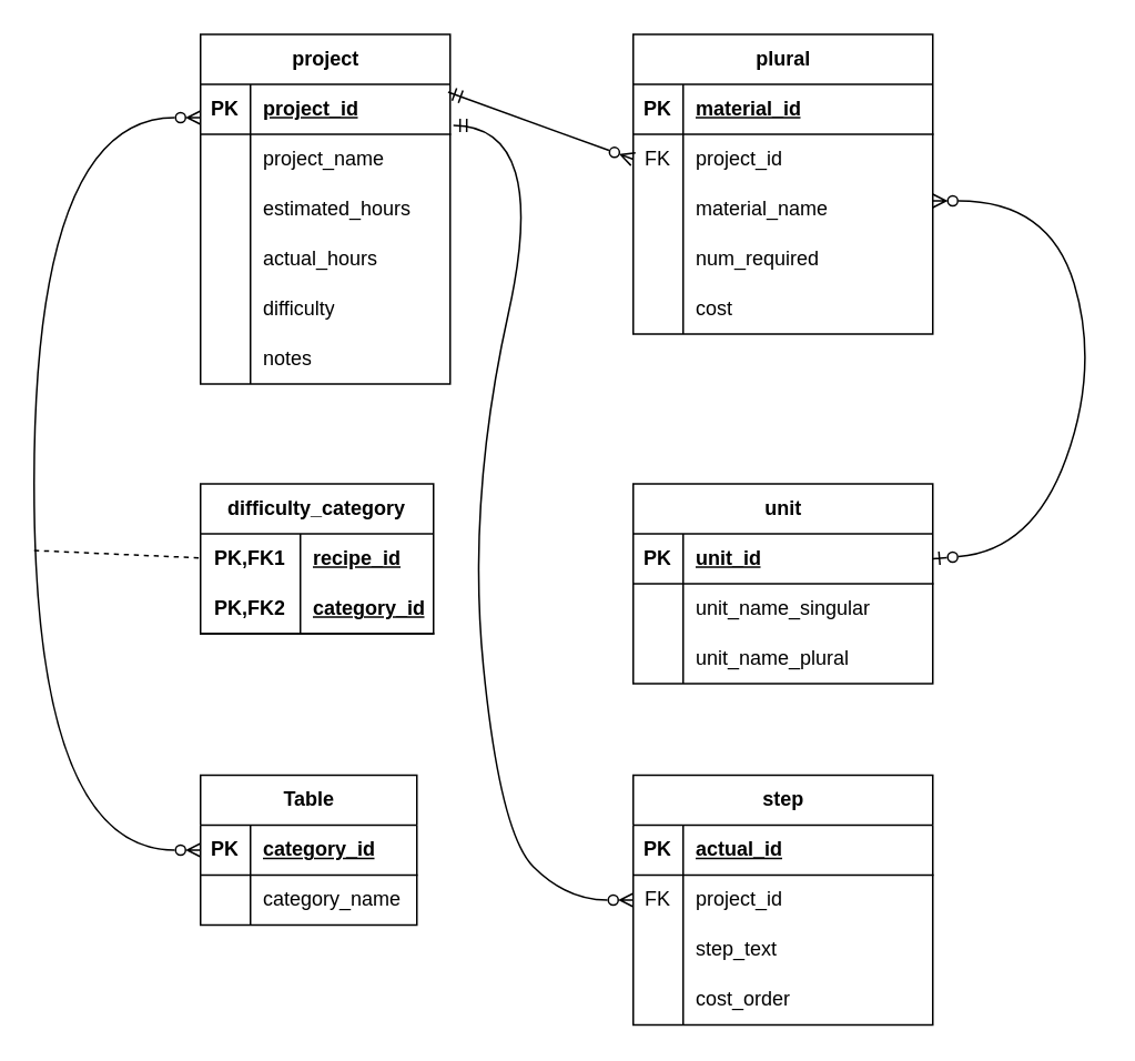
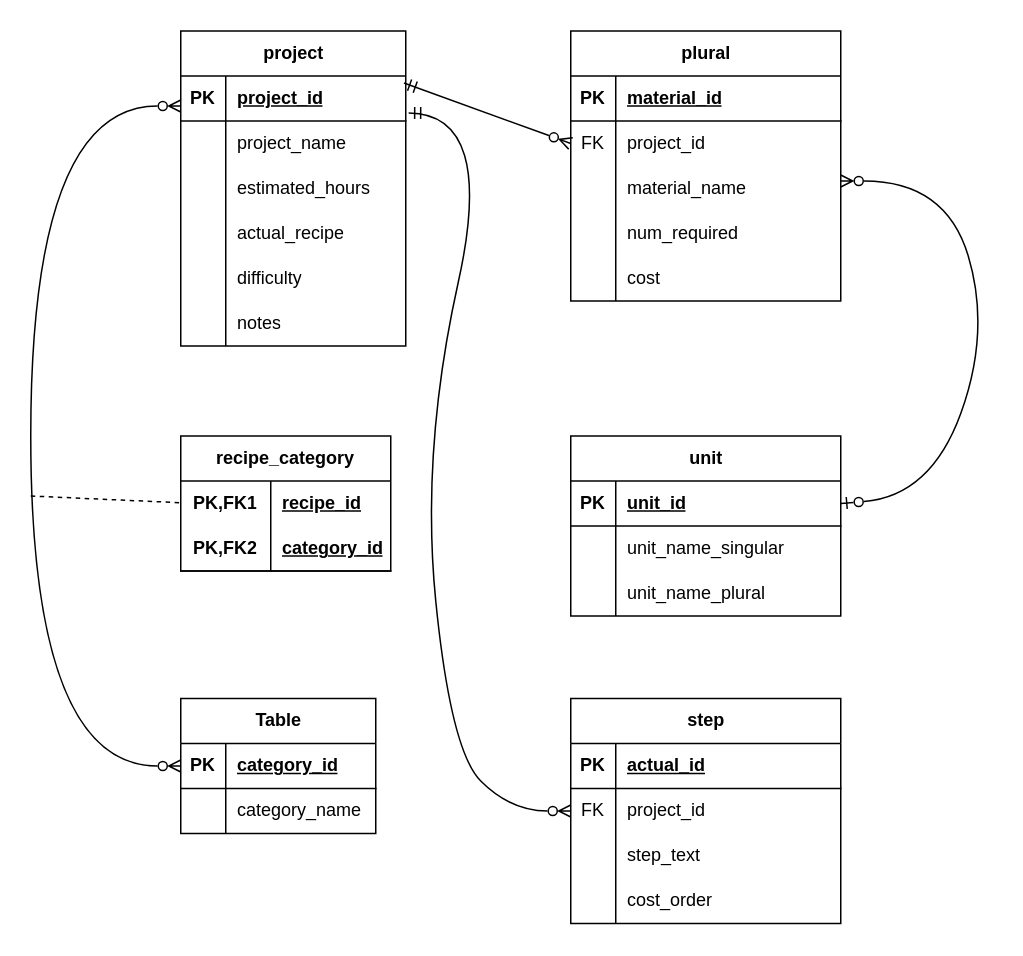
- <mxCell id="14" value="actual_hours" style="shape=partialRectangle;connectable=0;fillColor=none;top=0;left=0;bottom=0;right=0;align=left;spacingLeft=6;overflow=hidden;whiteSpace=wrap;html=1;" vertex="1" parent="12"><mxGeometry x="30" width="120" height="30" as="geometry"><mxRectangle width="120" height="30" as="alternateBounds" /></mxGeometry></mxCell>
+ <mxCell id="14" value="actual_recipe" style="shape=partialRectangle;connectable=0;fillColor=none;top=0;left=0;bottom=0;right=0;align=left;spacingLeft=6;overflow=hidden;whiteSpace=wrap;html=1;" vertex="1" parent="12"><mxGeometry x="30" width="120" height="30" as="geometry"><mxRectangle width="120" height="30" as="alternateBounds" /></mxGeometry></mxCell>
- <mxCell id="67" value="difficulty_category" style="shape=table;startSize=30;container=1;collapsible=1;childLayout=tableLayout;fixedRows=1;rowLines=0;fontStyle=1;align=center;resizeLast=1;html=1;whiteSpace=wrap;" vertex="1" parent="1"><mxGeometry x="120" y="290" width="140" height="90" as="geometry" /></mxCell>
+ <mxCell id="67" value="recipe_category" style="shape=table;startSize=30;container=1;collapsible=1;childLayout=tableLayout;fixedRows=1;rowLines=0;fontStyle=1;align=center;resizeLast=1;html=1;whiteSpace=wrap;" vertex="1" parent="1"><mxGeometry x="120" y="290" width="140" height="90" as="geometry" /></mxCell>
